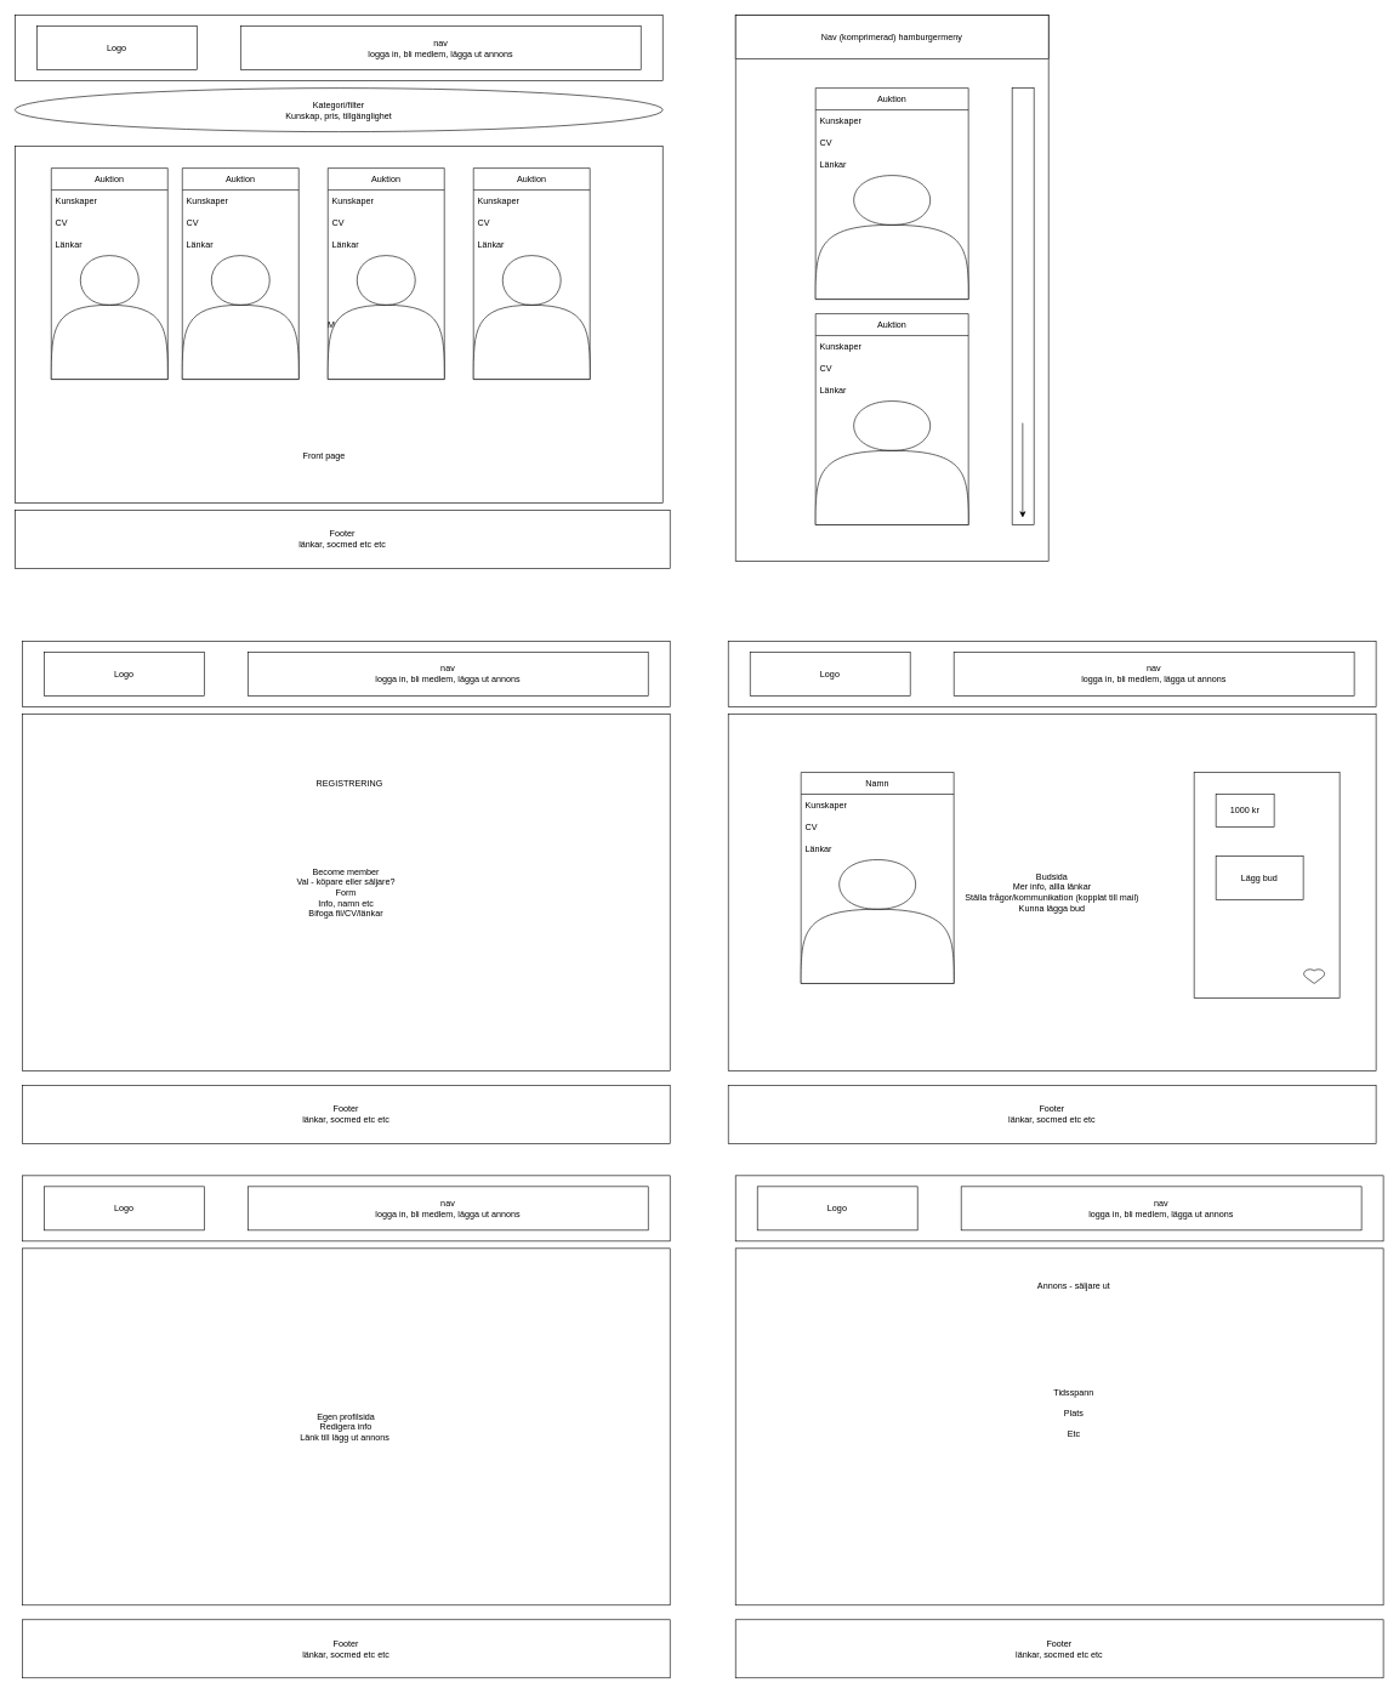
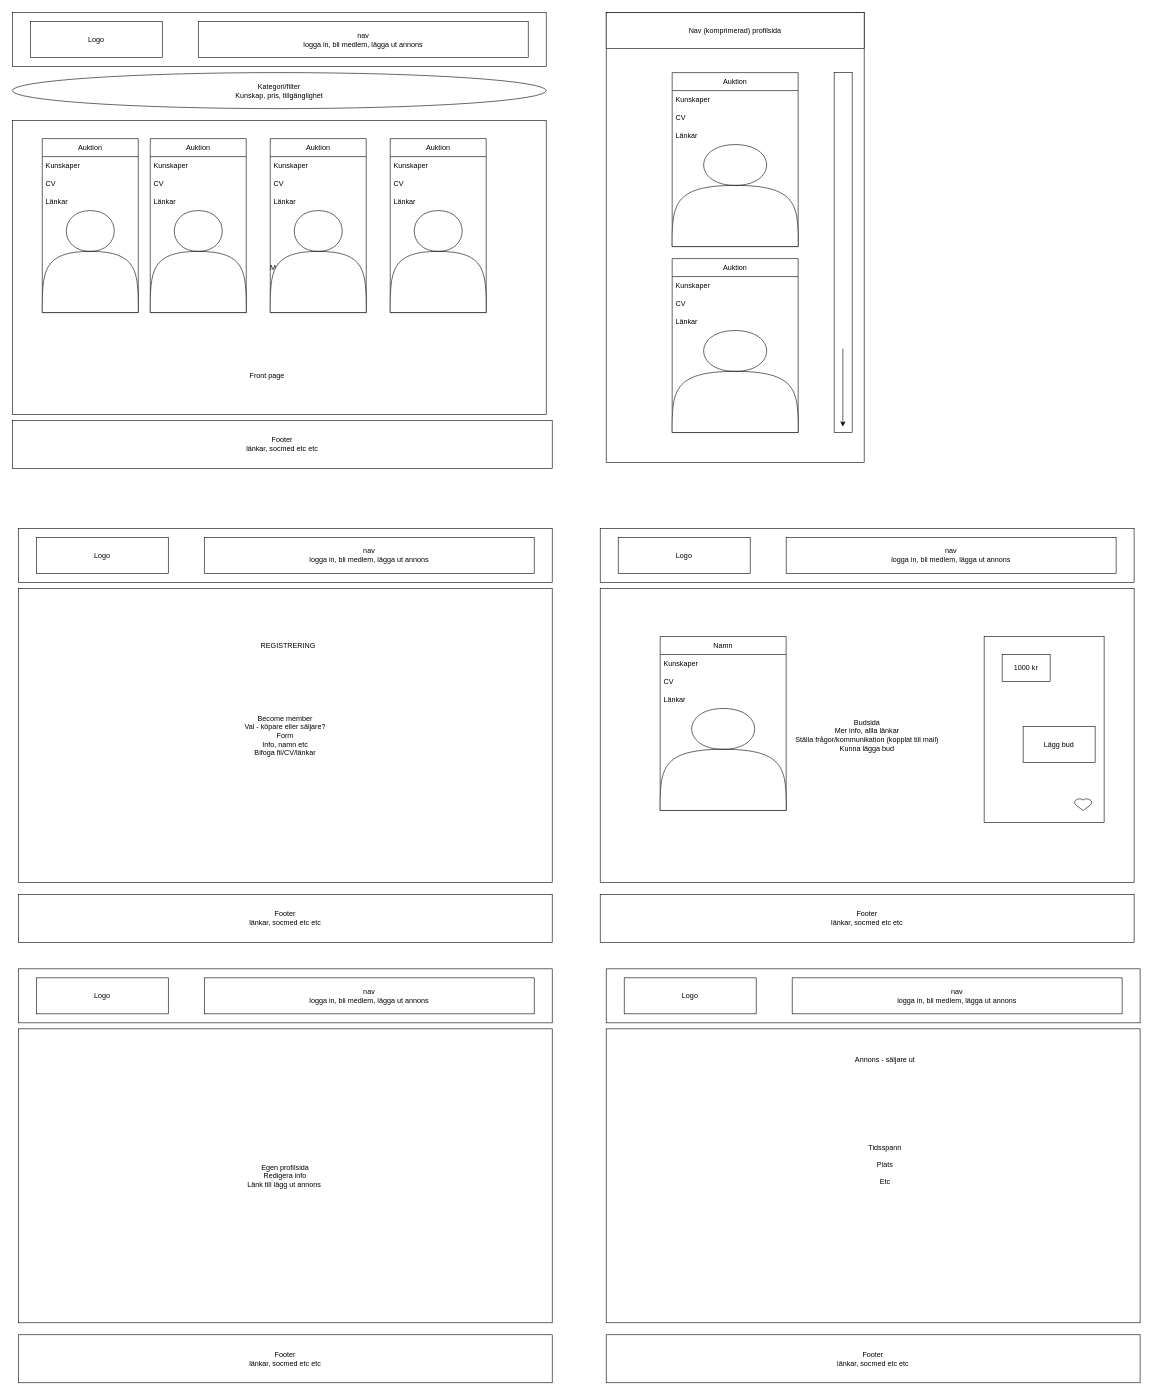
- <mxCell id="29" value="Nav (komprimerad) hamburgermeny" style="rounded=0;whiteSpace=wrap;html=1;" parent="1" vertex="1"><mxGeometry x="1010" y="20" width="430" height="60" as="geometry" /></mxCell>
+ <mxCell id="29" value="Nav (komprimerad) profilsida" style="rounded=0;whiteSpace=wrap;html=1;" parent="1" vertex="1"><mxGeometry x="1010" y="20" width="430" height="60" as="geometry" /></mxCell>
- <mxCell id="59" value="Lägg bud" style="rounded=0;whiteSpace=wrap;html=1;" parent="1" vertex="1"><mxGeometry x="1670" y="1175" width="120" height="60" as="geometry" /></mxCell>
+ <mxCell id="59" value="Lägg bud" style="rounded=0;whiteSpace=wrap;html=1;" parent="1" vertex="1"><mxGeometry x="1705" y="1210" width="120" height="60" as="geometry" /></mxCell>
